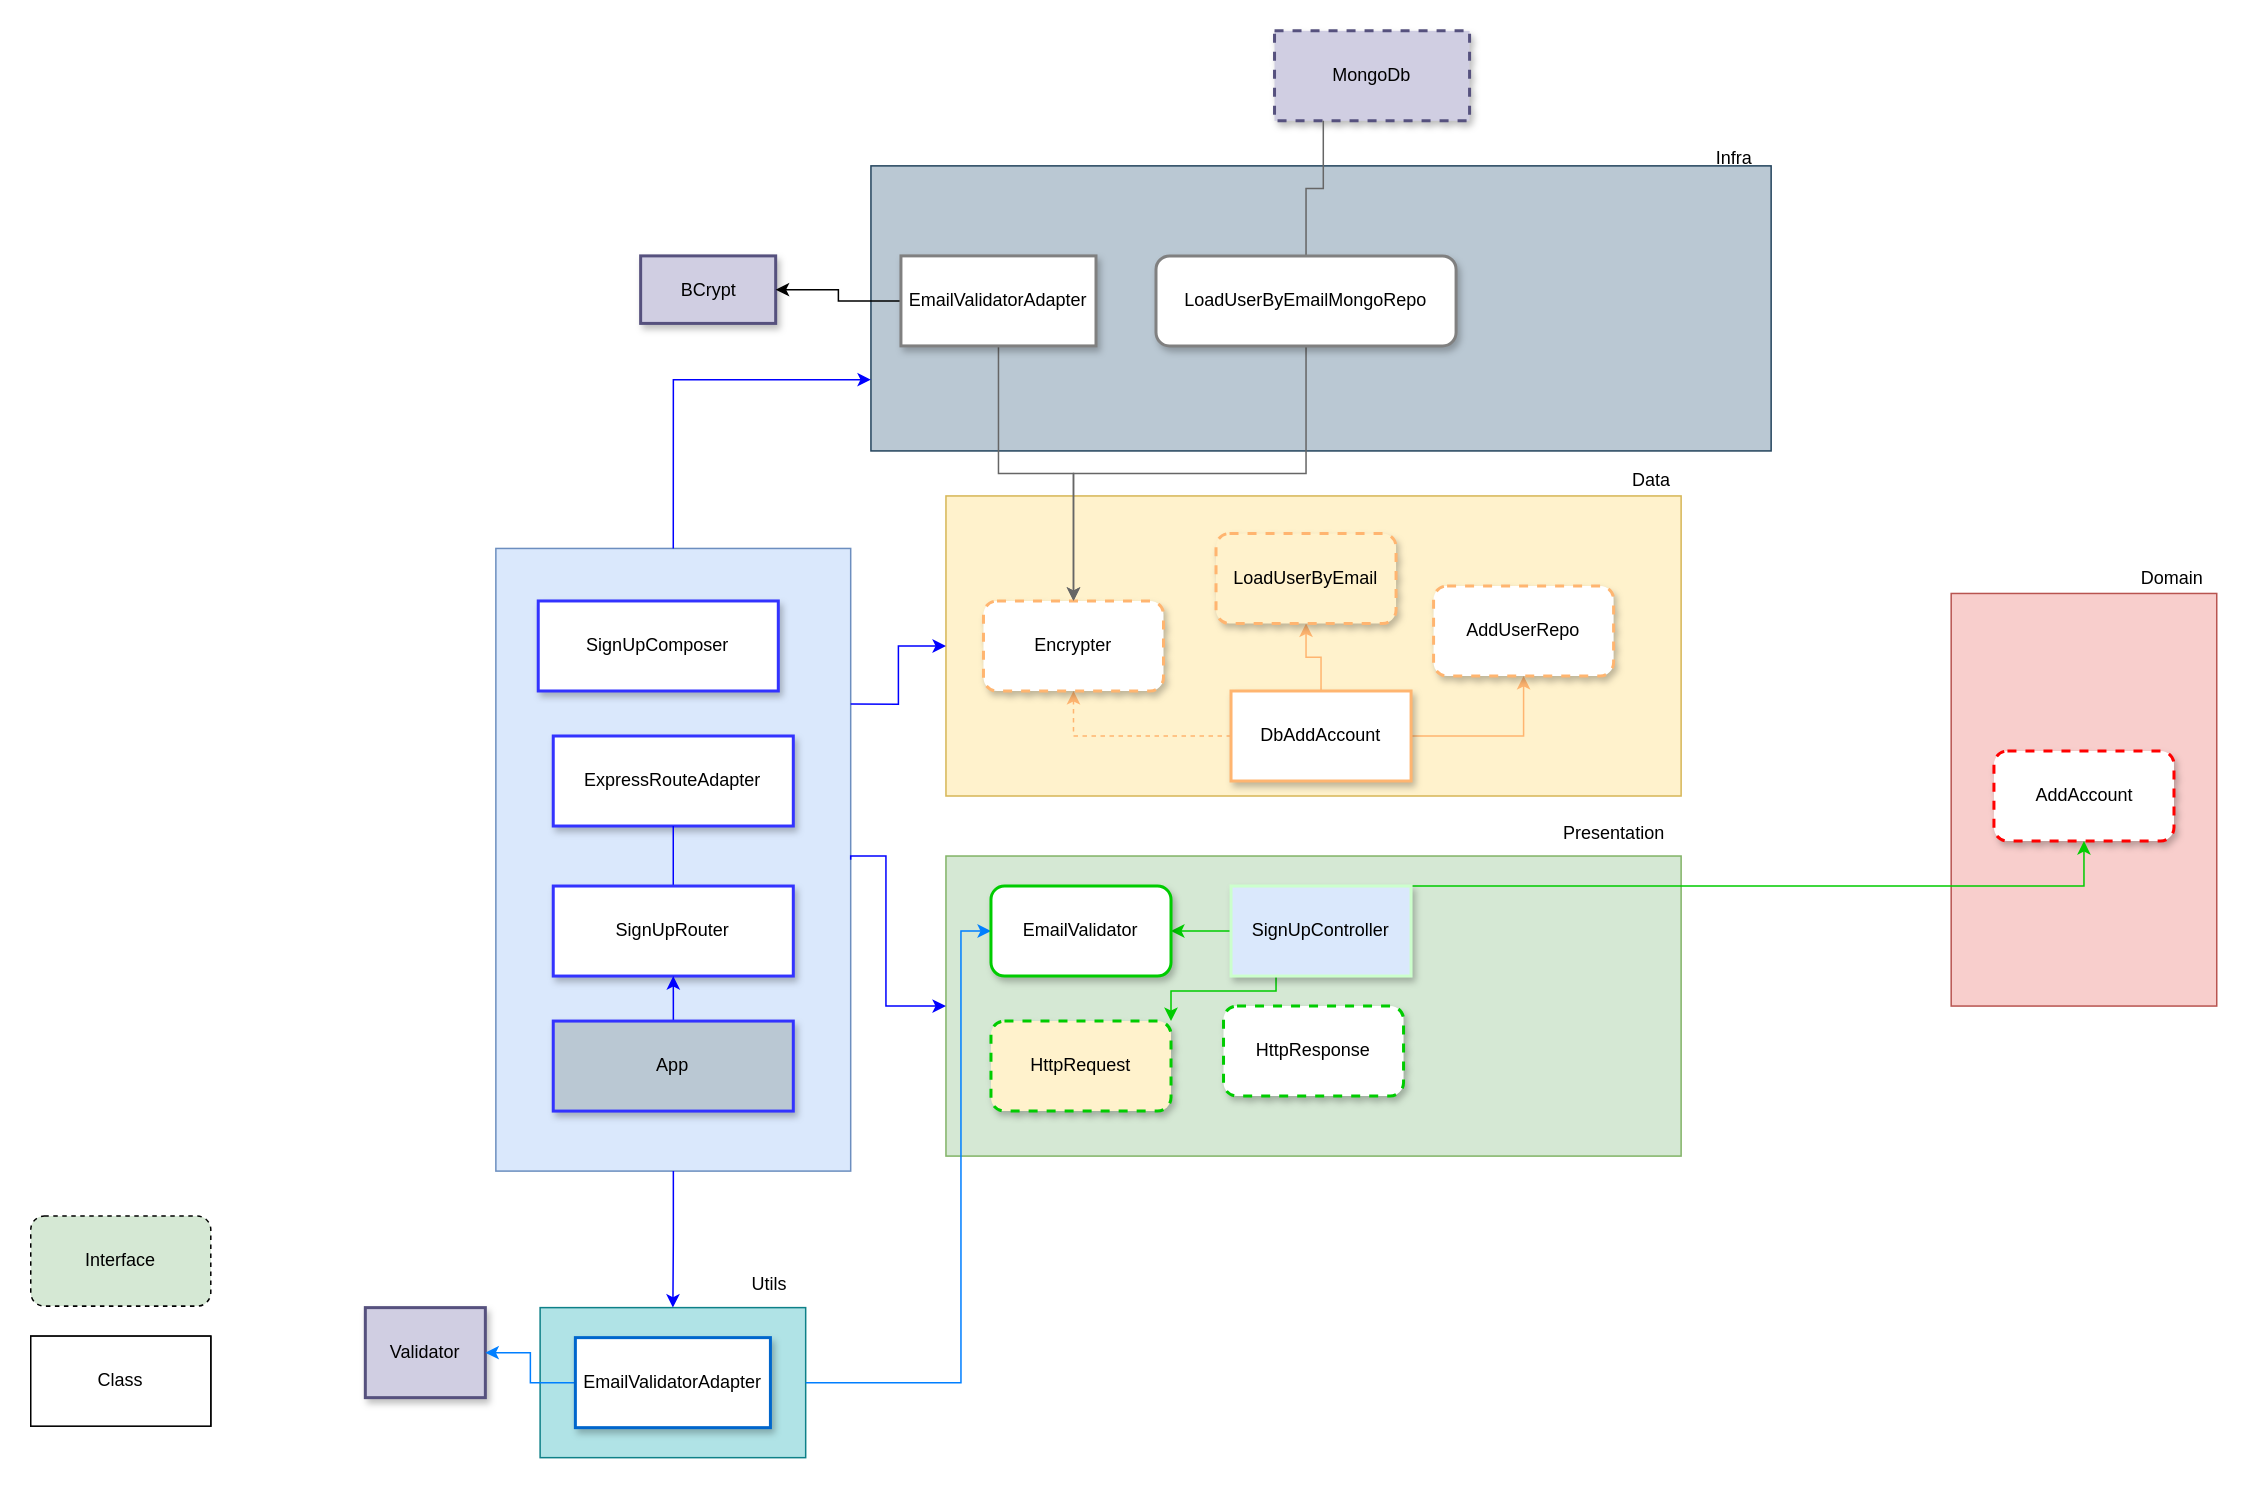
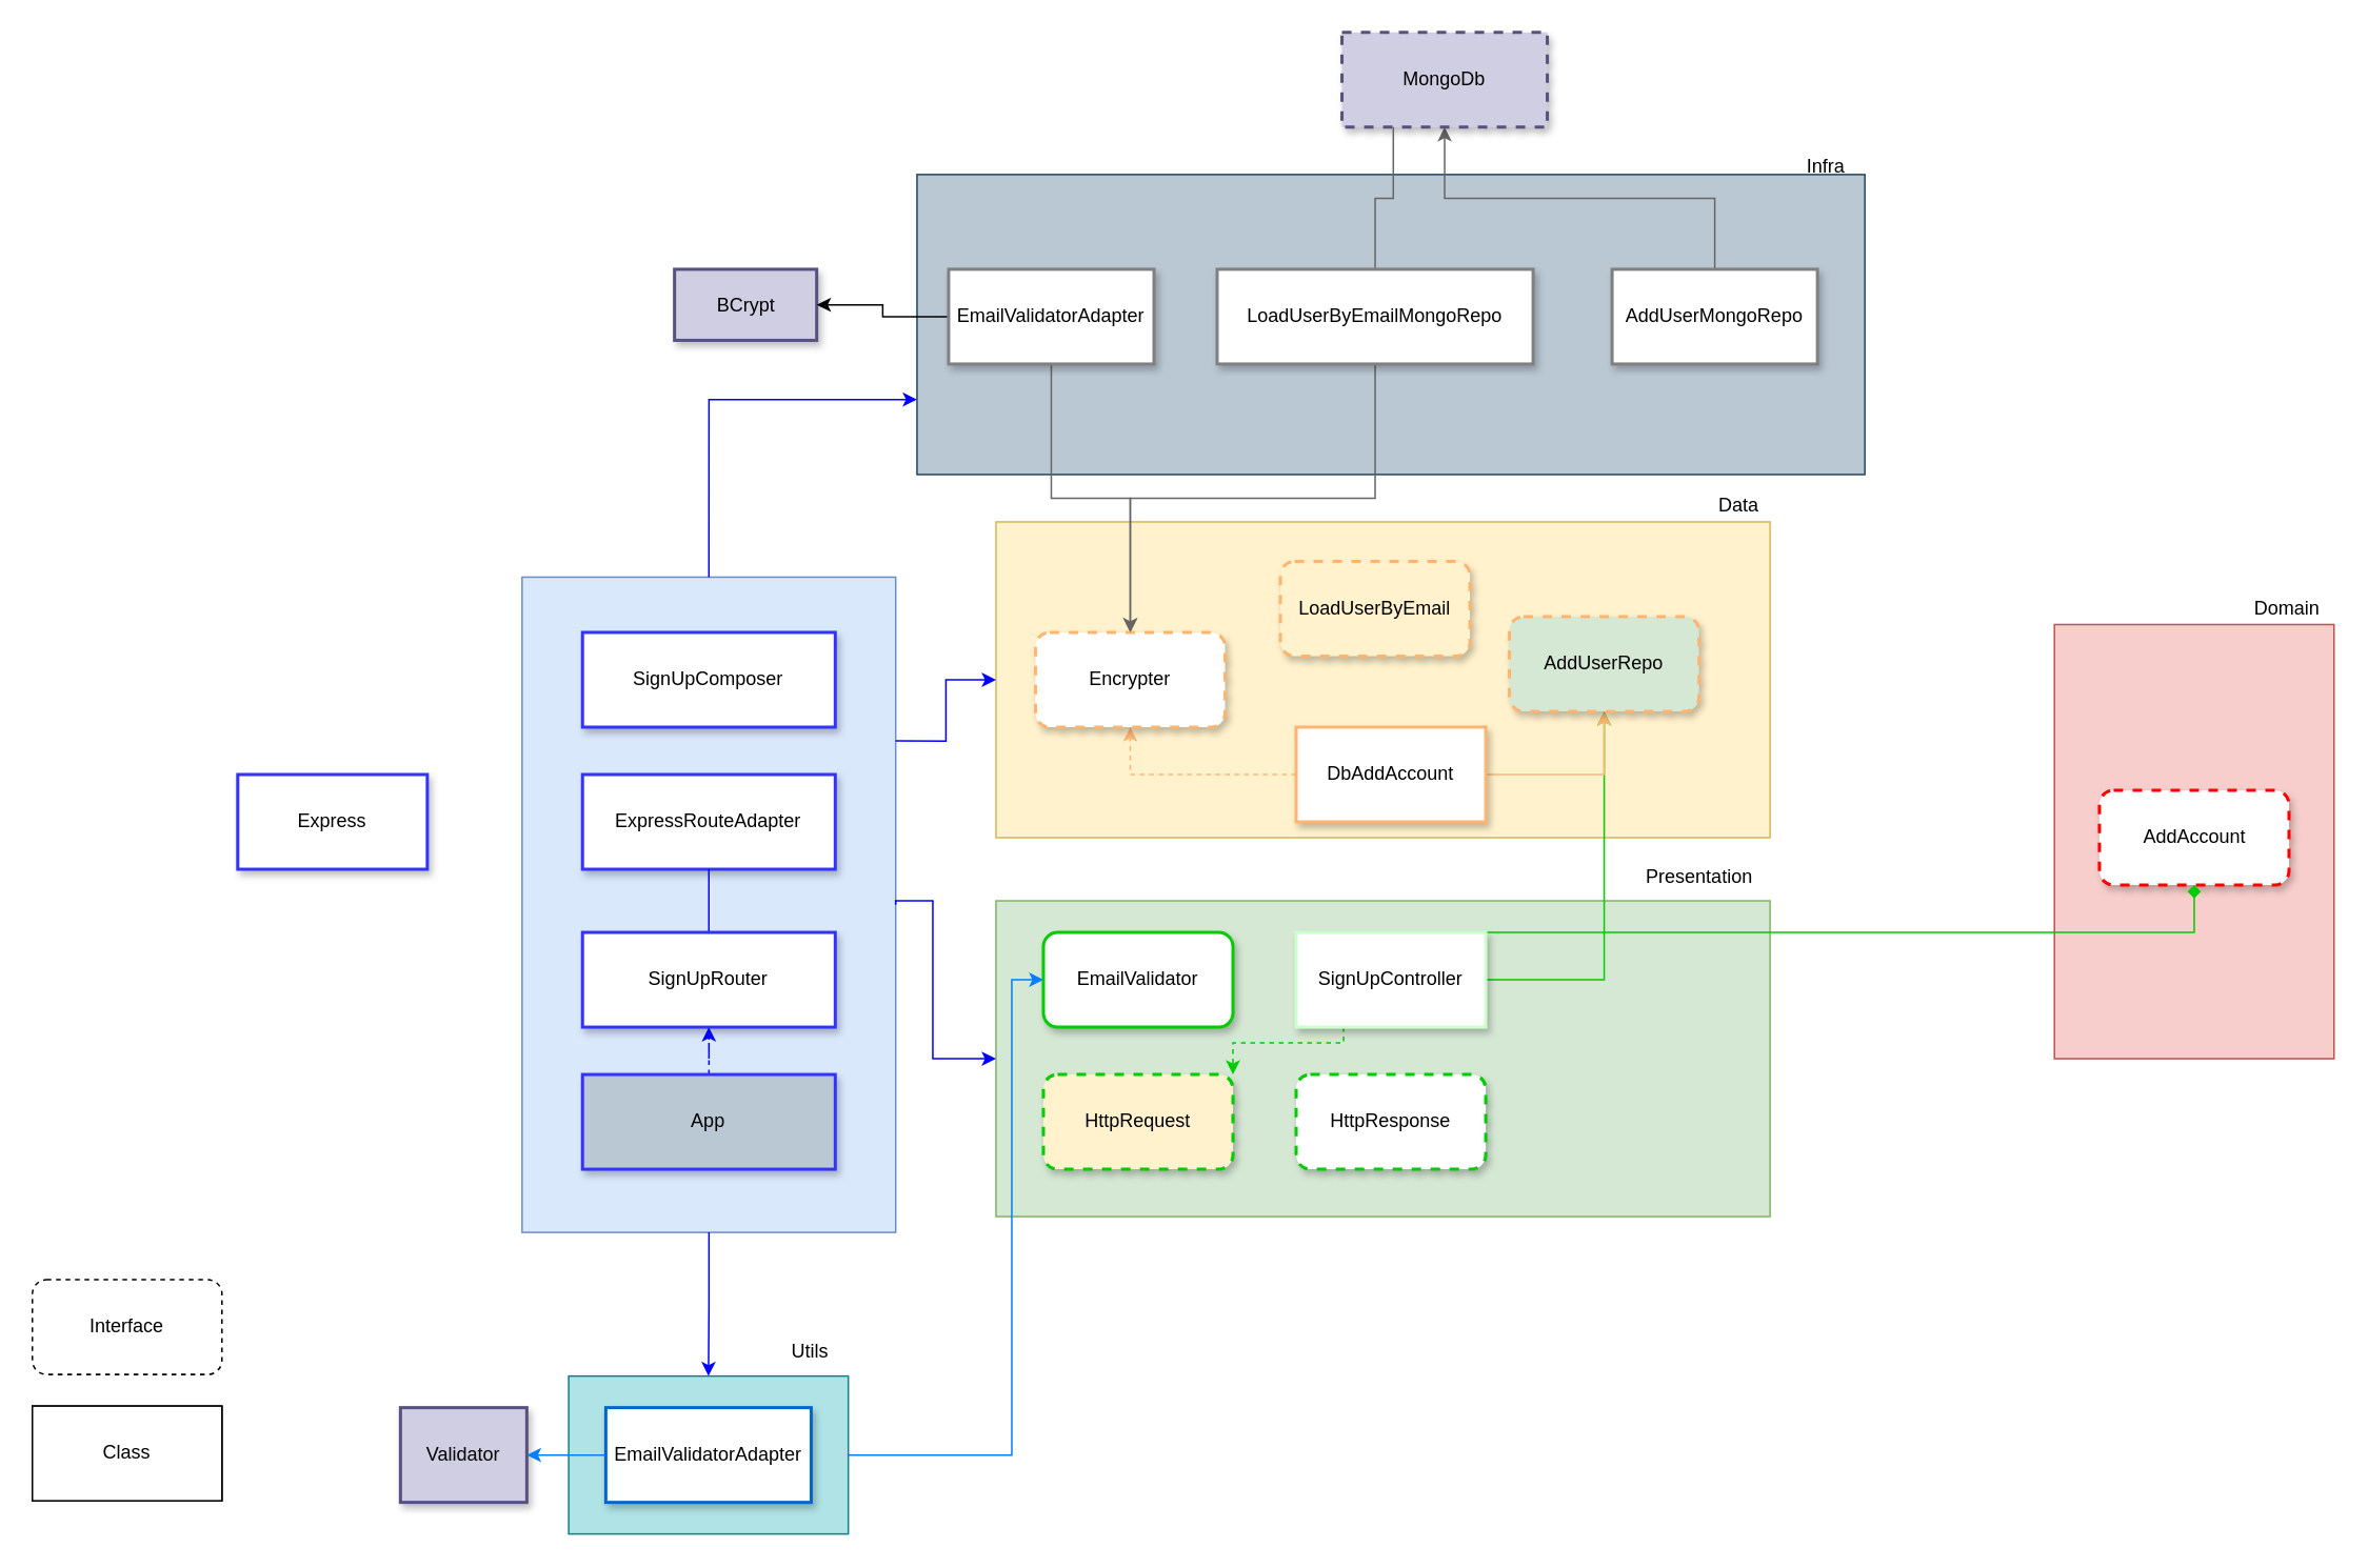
+ <mxCell id="44" style="edgeStyle=orthogonalEdgeStyle;rounded=0;orthogonalLoop=1;jettySize=auto;html=1;entryX=0.5;entryY=1;entryDx=0;entryDy=0;exitX=0.5;exitY=0;exitDx=0;exitDy=0;strokeColor=#666666;" edge="1" parent="1" source="45" target="47"><mxGeometry relative="1" as="geometry" /></mxCell>
- <mxCell id="61" value="LoadUserByEmailMongoRepo" style="whiteSpace=wrap;html=1;strokeColor=#808080;shadow=1;strokeWidth=2;gradientColor=none;rounded=1;" vertex="1" parent="1"><mxGeometry x="770" y="170" width="200" height="60" as="geometry" /></mxCell>
+ <mxCell id="61" value="LoadUserByEmailMongoRepo" style="rounded=0;whiteSpace=wrap;html=1;strokeColor=#808080;shadow=1;strokeWidth=2;gradientColor=none;" vertex="1" parent="1"><mxGeometry x="770" y="170" width="200" height="60" as="geometry" /></mxCell>
+ <mxCell id="45" value="AddUserMongoRepo" style="rounded=0;whiteSpace=wrap;html=1;strokeColor=#808080;shadow=1;strokeWidth=2;gradientColor=none;" vertex="1" parent="1"><mxGeometry x="1020" y="170" width="130" height="60" as="geometry" /></mxCell>
- <mxCell id="46" value="AddUserRepo" style="rounded=1;whiteSpace=wrap;html=1;dashed=1;strokeColor=#FFB570;shadow=1;strokeWidth=2;" vertex="1" parent="1"><mxGeometry x="955" y="390" width="120" height="60" as="geometry" /></mxCell>
+ <mxCell id="46" value="AddUserRepo" style="rounded=1;whiteSpace=wrap;html=1;dashed=1;strokeColor=#FFB570;shadow=1;strokeWidth=2;fillColor=#d5e8d4;" vertex="1" parent="1"><mxGeometry x="955" y="390" width="120" height="60" as="geometry" /></mxCell>
- <mxCell id="52" value="SignUpComposer" style="rounded=0;whiteSpace=wrap;html=1;strokeColor=#3333FF;strokeWidth=2;shadow=1;" vertex="1" parent="1"><mxGeometry x="358.25" y="400" width="160" height="60" as="geometry" /></mxCell>
+ <mxCell id="52" value="SignUpComposer" style="rounded=0;whiteSpace=wrap;html=1;strokeColor=#3333FF;strokeWidth=2;shadow=1;" vertex="1" parent="1"><mxGeometry x="368.25" y="400" width="160" height="60" as="geometry" /></mxCell>
- <mxCell id="37" style="edgeStyle=orthogonalEdgeStyle;rounded=0;orthogonalLoop=1;jettySize=auto;html=1;entryX=0.5;entryY=1;entryDx=0;entryDy=0;strokeColor=#FFB570;" edge="1" parent="1" source="38" target="62"><mxGeometry relative="1" as="geometry" /></mxCell>
+ <mxCell id="28" value="Express" style="rounded=0;whiteSpace=wrap;html=1;strokeColor=#3333FF;strokeWidth=2;shadow=1;" parent="1" vertex="1"><mxGeometry x="150" y="490" width="120" height="60" as="geometry" /></mxCell>
- <mxCell id="25" style="edgeStyle=orthogonalEdgeStyle;rounded=0;orthogonalLoop=1;jettySize=auto;html=1;entryX=0.5;entryY=1;entryDx=0;entryDy=0;exitX=1;exitY=0;exitDx=0;exitDy=0;strokeColor=#00CC00;" edge="1" parent="1" source="27" target="8"><mxGeometry relative="1" as="geometry"><Array as="points"><mxPoint x="1389" y="590" /></Array></mxGeometry></mxCell>
+ <mxCell id="25" style="edgeStyle=orthogonalEdgeStyle;rounded=0;orthogonalLoop=1;jettySize=auto;html=1;entryX=0.5;entryY=1;entryDx=0;entryDy=0;exitX=1;exitY=0;exitDx=0;exitDy=0;strokeColor=#00CC00;endArrow=diamond;" edge="1" parent="1" source="27" target="8"><mxGeometry relative="1" as="geometry"><Array as="points"><mxPoint x="1389" y="590" /></Array></mxGeometry></mxCell>
- <mxCell id="24" style="edgeStyle=orthogonalEdgeStyle;rounded=0;orthogonalLoop=1;jettySize=auto;html=1;entryX=1;entryY=0.5;entryDx=0;entryDy=0;strokeColor=#00CC00;" edge="1" parent="1" source="27" target="34"><mxGeometry relative="1" as="geometry" /></mxCell>
+ <mxCell id="24" style="edgeStyle=orthogonalEdgeStyle;rounded=0;orthogonalLoop=1;jettySize=auto;html=1;strokeColor=#00CC00;" edge="1" parent="1" source="27" target="46"><mxGeometry relative="1" as="geometry" /></mxCell>
- <mxCell id="27" value="SignUpController" style="rounded=0;whiteSpace=wrap;html=1;strokeColor=#CCFFCC;shadow=1;strokeWidth=2;fillColor=#dae8fc;" parent="1" vertex="1"><mxGeometry x="820" y="590" width="120" height="60" as="geometry" /></mxCell>
+ <mxCell id="27" value="SignUpController" style="rounded=0;whiteSpace=wrap;html=1;strokeColor=#CCFFCC;shadow=1;strokeWidth=2;" parent="1" vertex="1"><mxGeometry x="820" y="590" width="120" height="60" as="geometry" /></mxCell>
- <mxCell id="26" style="edgeStyle=orthogonalEdgeStyle;rounded=0;orthogonalLoop=1;jettySize=auto;html=1;entryX=1;entryY=0;entryDx=0;entryDy=0;exitX=0.25;exitY=1;exitDx=0;exitDy=0;strokeColor=#00CC00;" edge="1" parent="1" source="27" target="58"><mxGeometry relative="1" as="geometry"><Array as="points"><mxPoint x="850" y="660" /><mxPoint x="780" y="660" /></Array></mxGeometry></mxCell>
+ <mxCell id="26" style="edgeStyle=orthogonalEdgeStyle;rounded=0;orthogonalLoop=1;jettySize=auto;html=1;entryX=1;entryY=0;entryDx=0;entryDy=0;exitX=0.25;exitY=1;exitDx=0;exitDy=0;strokeColor=#00CC00;dashed=1;" edge="1" parent="1" source="27" target="58"><mxGeometry relative="1" as="geometry"><Array as="points"><mxPoint x="850" y="660" /><mxPoint x="780" y="660" /></Array></mxGeometry></mxCell>
- <mxCell id="55" style="edgeStyle=orthogonalEdgeStyle;rounded=0;orthogonalLoop=1;jettySize=auto;html=1;entryX=0.5;entryY=1;entryDx=0;entryDy=0;strokeColor=#0000FF;" edge="1" parent="1" source="56" target="54"><mxGeometry relative="1" as="geometry" /></mxCell>
+ <mxCell id="55" style="edgeStyle=orthogonalEdgeStyle;rounded=0;orthogonalLoop=1;jettySize=auto;html=1;entryX=0.5;entryY=1;entryDx=0;entryDy=0;strokeColor=#0000FF;dashed=1;" edge="1" parent="1" source="56" target="54"><mxGeometry relative="1" as="geometry" /></mxCell>
- <mxCell id="57" value="HttpResponse" style="rounded=1;whiteSpace=wrap;html=1;dashed=1;strokeColor=#00CC00;shadow=1;strokeWidth=2;" vertex="1" parent="1"><mxGeometry x="815" y="670" width="120" height="60" as="geometry" /></mxCell>
+ <mxCell id="57" value="HttpResponse" style="rounded=1;whiteSpace=wrap;html=1;dashed=1;strokeColor=#00CC00;shadow=1;strokeWidth=2;" vertex="1" parent="1"><mxGeometry x="820" y="680" width="120" height="60" as="geometry" /></mxCell>
- <mxCell id="49" value="Interface" style="rounded=1;whiteSpace=wrap;html=1;dashed=1;fillColor=#d5e8d4;" vertex="1" parent="48"><mxGeometry width="120" height="60" as="geometry" /></mxCell>
+ <mxCell id="49" value="Interface" style="rounded=1;whiteSpace=wrap;html=1;dashed=1;" vertex="1" parent="48"><mxGeometry width="120" height="60" as="geometry" /></mxCell>
- <mxCell id="31" value="Validator" style="rounded=0;whiteSpace=wrap;html=1;fillColor=#d0cee2;strokeColor=#56517e;strokeWidth=2;shadow=1;" vertex="1" parent="1"><mxGeometry x="243" y="871" width="80" height="60" as="geometry" /></mxCell>
+ <mxCell id="31" value="Validator" style="rounded=0;whiteSpace=wrap;html=1;fillColor=#d0cee2;strokeColor=#56517e;strokeWidth=2;shadow=1;" vertex="1" parent="1"><mxGeometry x="253" y="891" width="80" height="60" as="geometry" /></mxCell>
